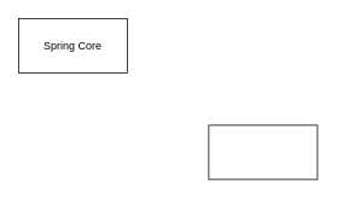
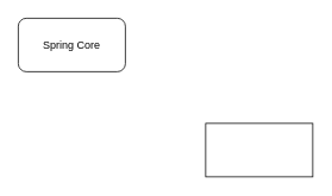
- <mxCell id="2" value="Spring Core&lt;br&gt;" style="whiteSpace=wrap;html=1;" parent="1" vertex="1"><mxGeometry x="20" y="20" width="120" height="60" as="geometry" /></mxCell>
+ <mxCell id="2" value="Spring Core&lt;br&gt;" style="whiteSpace=wrap;html=1;rounded=1;" parent="1" vertex="1"><mxGeometry x="20" y="20" width="120" height="60" as="geometry" /></mxCell>
